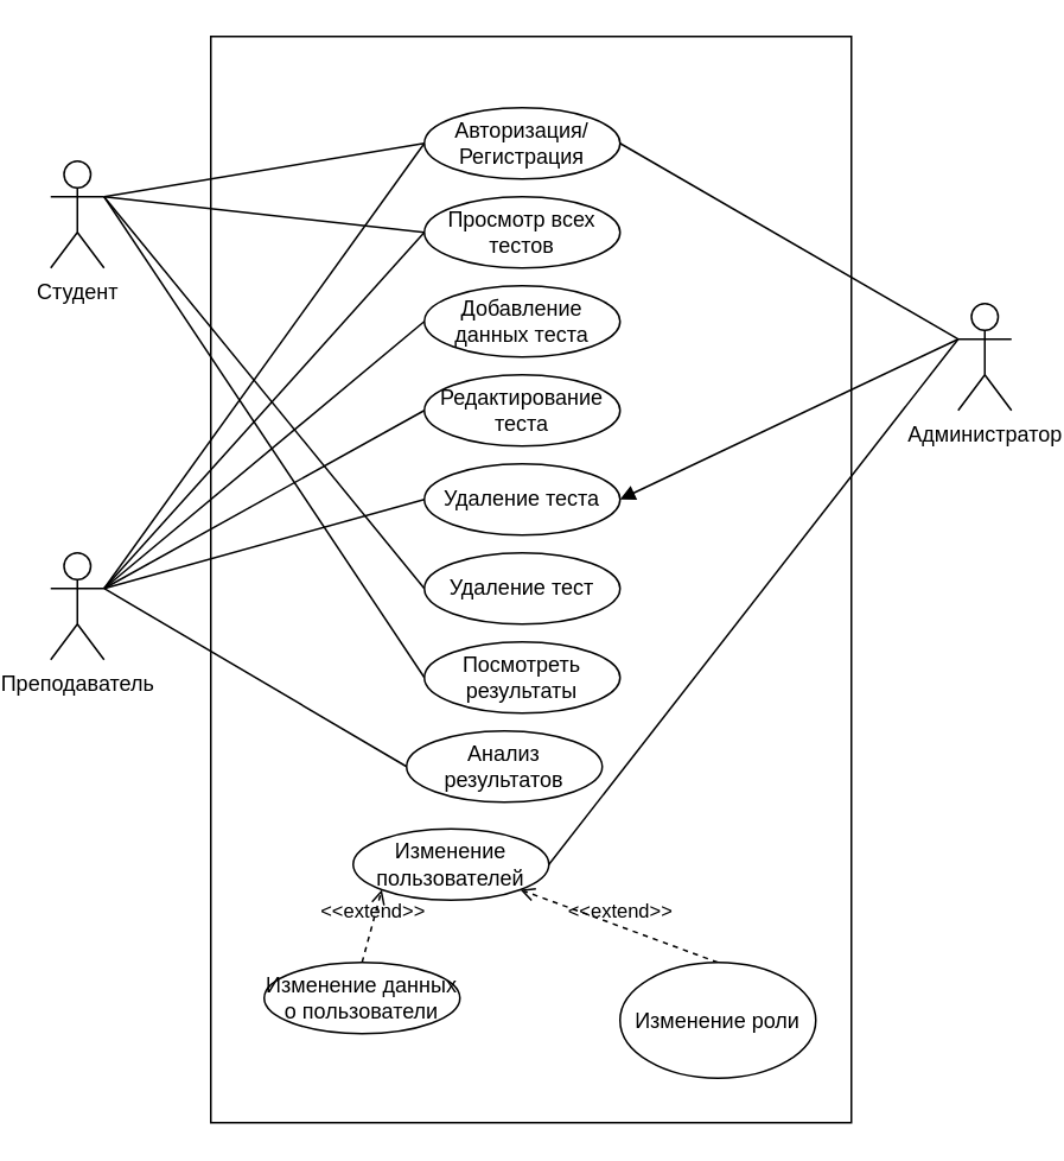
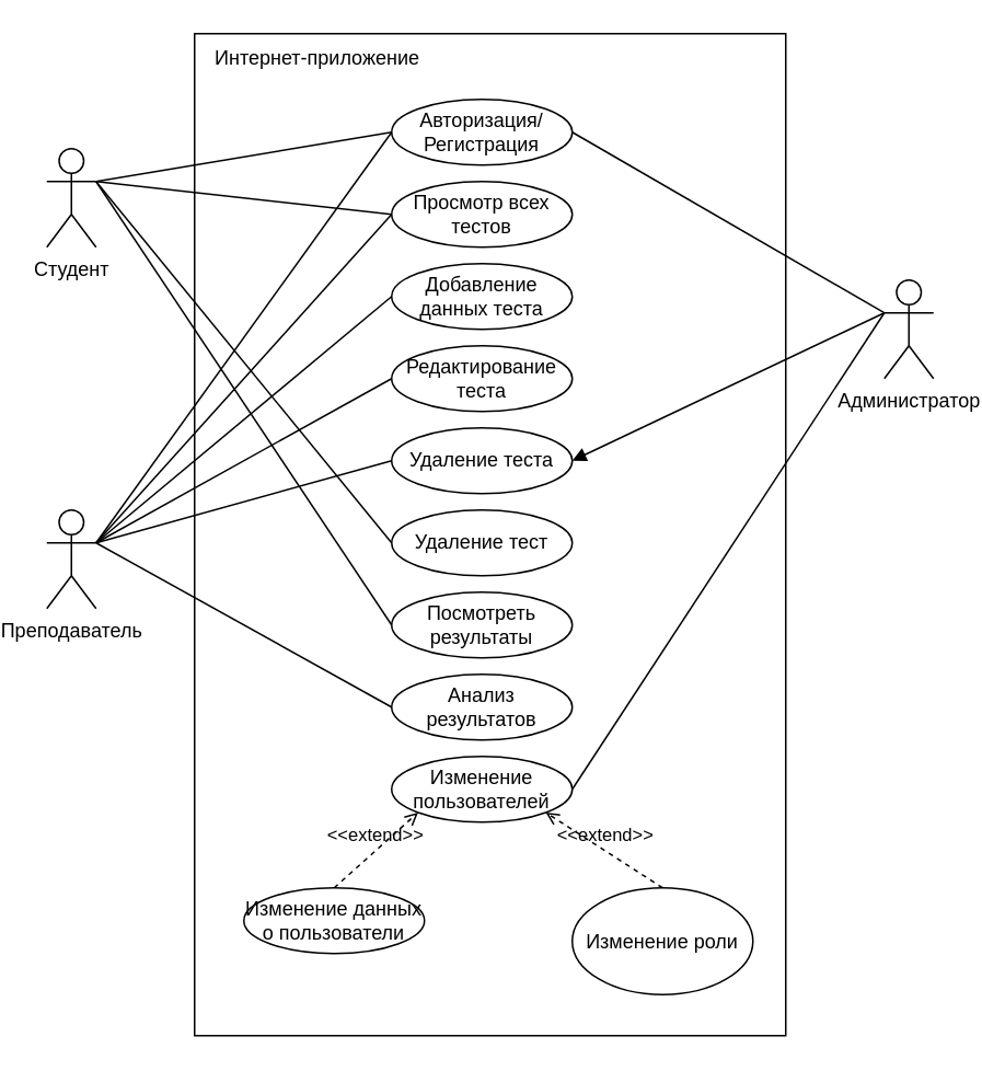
+ <mxCell id="18" value="Интернет-приложение" style="text;html=1;strokeColor=none;fillColor=none;align=center;verticalAlign=middle;whiteSpace=wrap;rounded=0;" parent="1" vertex="1"><mxGeometry x="110" y="20" width="150" height="30" as="geometry" /></mxCell>
- <mxCell id="12" value="Анализ результатов" style="ellipse;whiteSpace=wrap;html=1;" parent="1" vertex="1"><mxGeometry x="220" y="410" width="110" height="40" as="geometry" /></mxCell>
+ <mxCell id="12" value="Анализ результатов" style="ellipse;whiteSpace=wrap;html=1;" parent="1" vertex="1"><mxGeometry x="230" y="410" width="110" height="40" as="geometry" /></mxCell>
- <mxCell id="13" value="Изменение пользователей" style="ellipse;whiteSpace=wrap;html=1;" parent="1" vertex="1"><mxGeometry x="190" y="465" width="110" height="40" as="geometry" /></mxCell>
+ <mxCell id="13" value="Изменение пользователей" style="ellipse;whiteSpace=wrap;html=1;" parent="1" vertex="1"><mxGeometry x="230" y="460" width="110" height="40" as="geometry" /></mxCell>
